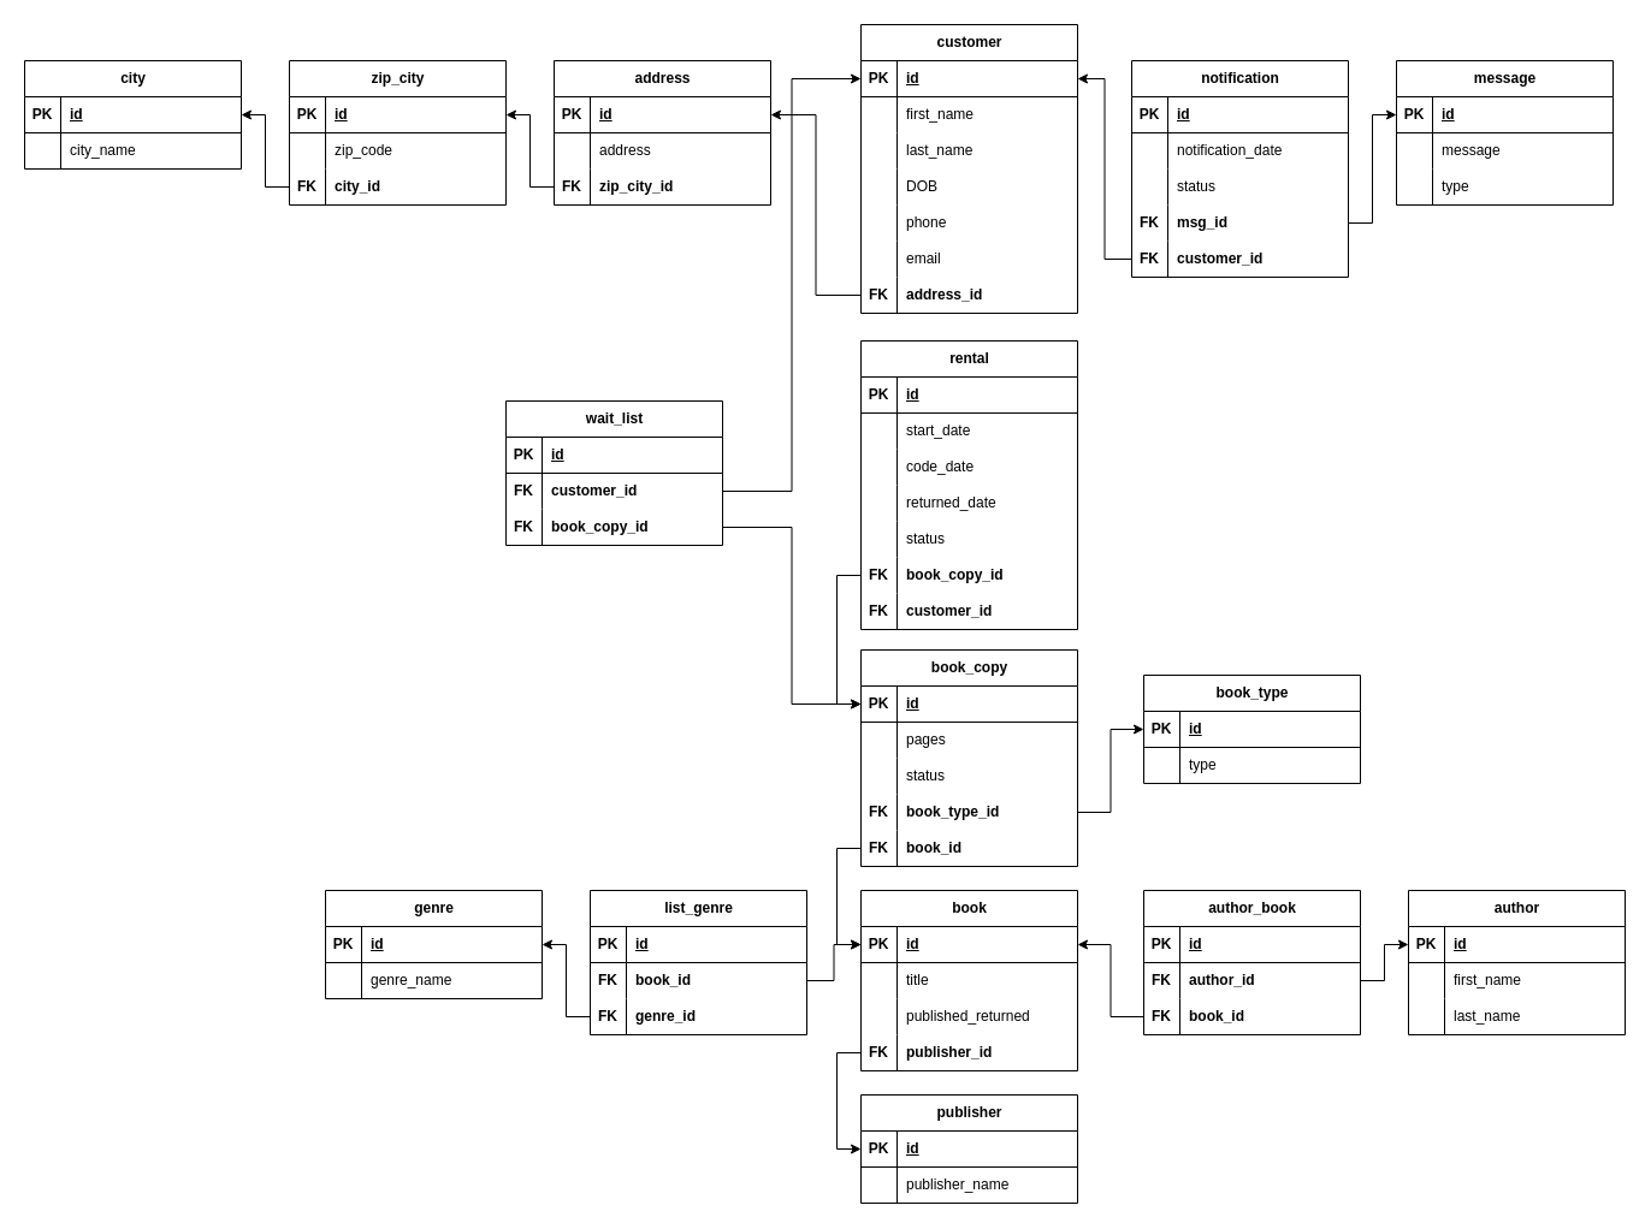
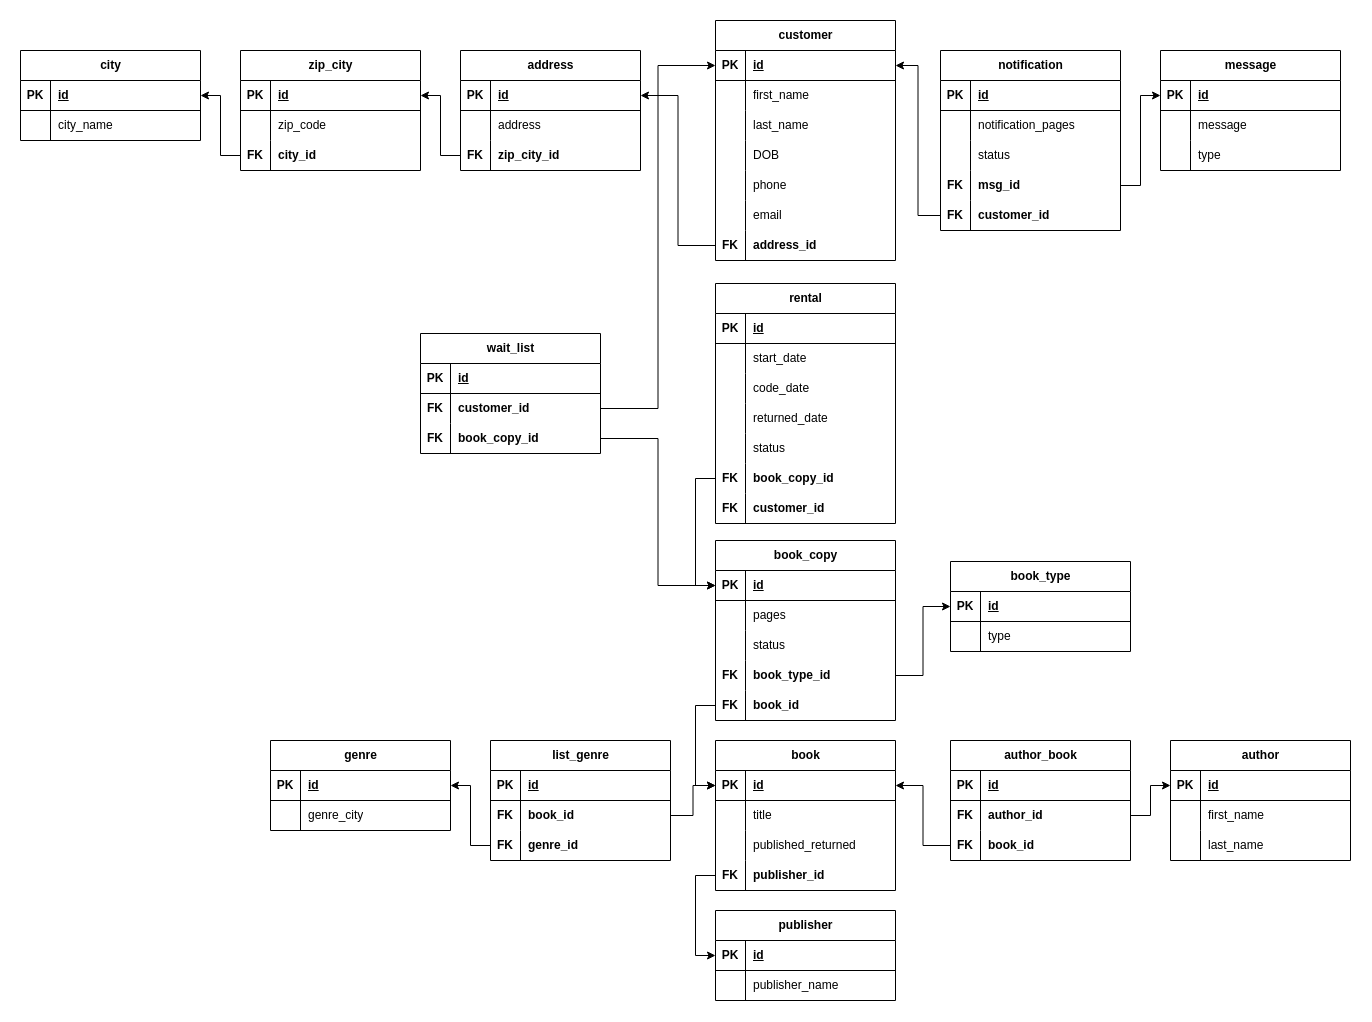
- <mxCell id="112" value="notification_date" style="shape=partialRectangle;connectable=0;fillColor=none;top=0;left=0;bottom=0;right=0;align=left;spacingLeft=6;overflow=hidden;whiteSpace=wrap;html=1;" parent="110" vertex="1"><mxGeometry x="30" width="150" height="30" as="geometry"><mxRectangle width="150" height="30" as="alternateBounds" /></mxGeometry></mxCell>
+ <mxCell id="112" value="notification_pages" style="shape=partialRectangle;connectable=0;fillColor=none;top=0;left=0;bottom=0;right=0;align=left;spacingLeft=6;overflow=hidden;whiteSpace=wrap;html=1;" parent="110" vertex="1"><mxGeometry x="30" width="150" height="30" as="geometry"><mxRectangle width="150" height="30" as="alternateBounds" /></mxGeometry></mxCell>
- <mxCell id="75" value="genre_name" style="shape=partialRectangle;connectable=0;fillColor=none;top=0;left=0;bottom=0;right=0;align=left;spacingLeft=6;overflow=hidden;whiteSpace=wrap;html=1;" parent="73" vertex="1"><mxGeometry x="30" width="150" height="30" as="geometry"><mxRectangle width="150" height="30" as="alternateBounds" /></mxGeometry></mxCell>
+ <mxCell id="75" value="genre_city" style="shape=partialRectangle;connectable=0;fillColor=none;top=0;left=0;bottom=0;right=0;align=left;spacingLeft=6;overflow=hidden;whiteSpace=wrap;html=1;" parent="73" vertex="1"><mxGeometry x="30" width="150" height="30" as="geometry"><mxRectangle width="150" height="30" as="alternateBounds" /></mxGeometry></mxCell>
